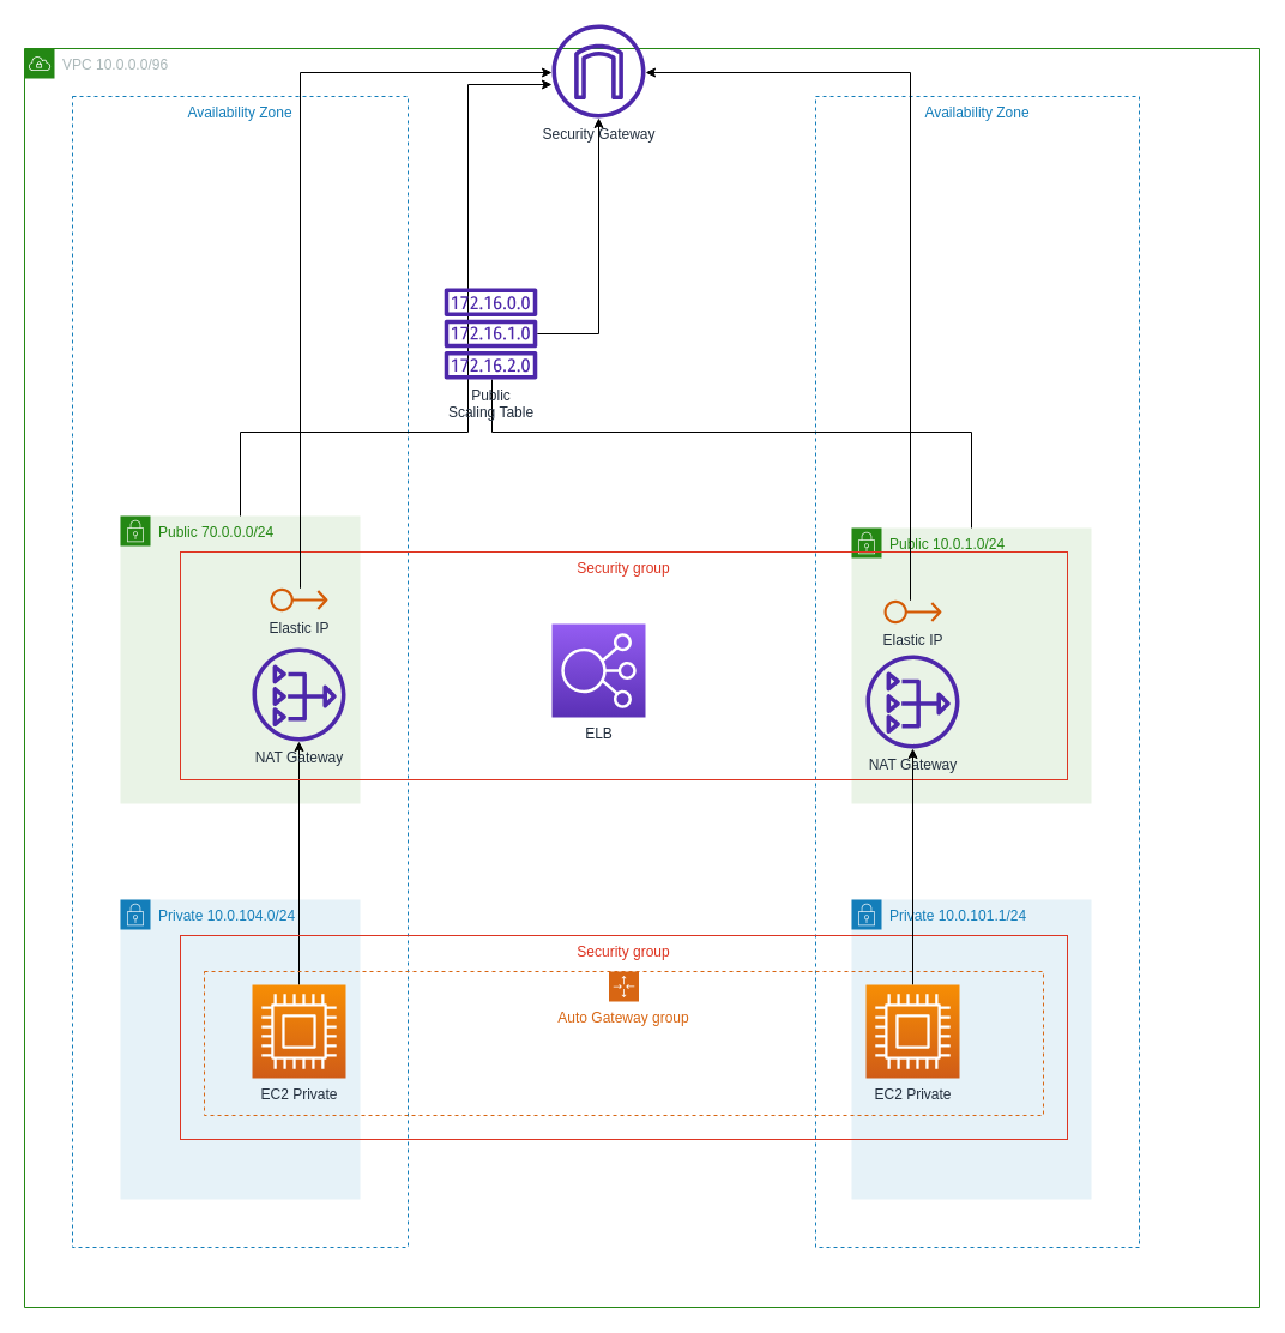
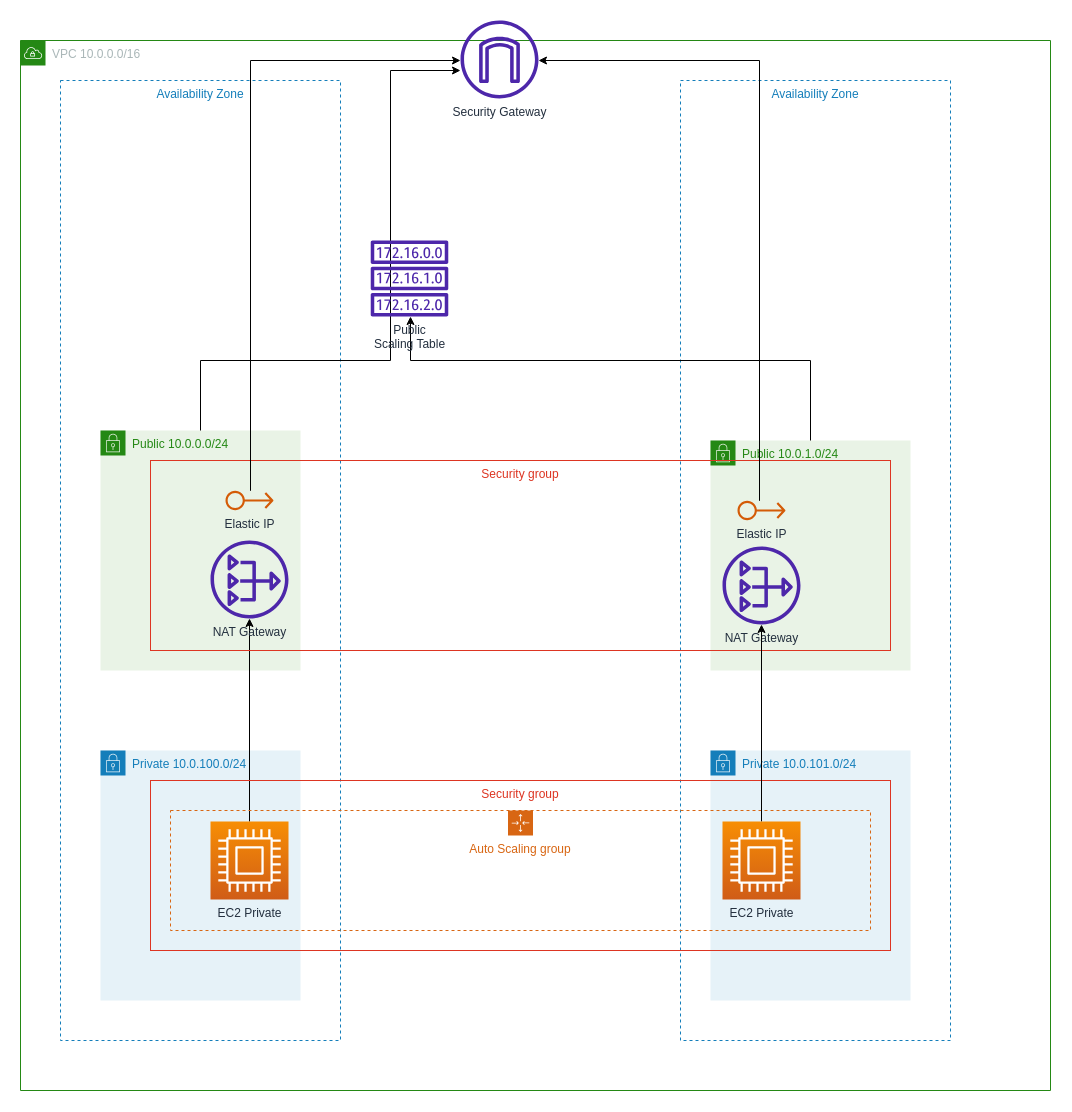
- <mxCell id="3" value="VPC 10.0.0.0/96" style="points=[[0,0],[0.25,0],[0.5,0],[0.75,0],[1,0],[1,0.25],[1,0.5],[1,0.75],[1,1],[0.75,1],[0.5,1],[0.25,1],[0,1],[0,0.75],[0,0.5],[0,0.25]];outlineConnect=0;gradientColor=none;html=1;whiteSpace=wrap;fontSize=12;fontStyle=0;container=1;pointerEvents=0;collapsible=0;recursiveResize=0;shape=mxgraph.aws4.group;grIcon=mxgraph.aws4.group_vpc;strokeColor=#248814;fillColor=none;verticalAlign=top;align=left;spacingLeft=30;fontColor=#AAB7B8;dashed=0;" parent="1" vertex="1"><mxGeometry x="20" y="40" width="1030" height="1050" as="geometry" /></mxCell>
+ <mxCell id="3" value="VPC 10.0.0.0/16" style="points=[[0,0],[0.25,0],[0.5,0],[0.75,0],[1,0],[1,0.25],[1,0.5],[1,0.75],[1,1],[0.75,1],[0.5,1],[0.25,1],[0,1],[0,0.75],[0,0.5],[0,0.25]];outlineConnect=0;gradientColor=none;html=1;whiteSpace=wrap;fontSize=12;fontStyle=0;container=1;pointerEvents=0;collapsible=0;recursiveResize=0;shape=mxgraph.aws4.group;grIcon=mxgraph.aws4.group_vpc;strokeColor=#248814;fillColor=none;verticalAlign=top;align=left;spacingLeft=30;fontColor=#AAB7B8;dashed=0;" parent="1" vertex="1"><mxGeometry x="20" y="40" width="1030" height="1050" as="geometry" /></mxCell>
- <mxCell id="25" style="edgeStyle=orthogonalEdgeStyle;rounded=0;orthogonalLoop=1;jettySize=auto;html=1;" parent="1" source="27" target="21" edge="1"><mxGeometry relative="1" as="geometry"><Array as="points" /></mxGeometry></mxCell>
- <mxCell id="26" value="" style="edgeStyle=orthogonalEdgeStyle;rounded=0;orthogonalLoop=1;jettySize=auto;html=1;endArrow=none;" parent="1" source="14" target="27" edge="1"><mxGeometry relative="1" as="geometry"><Array as="points"><mxPoint x="410" y="360" /></Array><mxPoint x="850" y="430" as="sourcePoint" /><mxPoint x="410" y="78" as="targetPoint" /></mxGeometry></mxCell>
+ <mxCell id="26" value="" style="edgeStyle=orthogonalEdgeStyle;rounded=0;orthogonalLoop=1;jettySize=auto;html=1;" parent="1" source="14" target="27" edge="1"><mxGeometry relative="1" as="geometry"><Array as="points"><mxPoint x="410" y="360" /></Array><mxPoint x="850" y="430" as="sourcePoint" /><mxPoint x="410" y="78" as="targetPoint" /></mxGeometry></mxCell>
- <mxCell id="6" value="Public 70.0.0.0/24" style="points=[[0,0],[0.25,0],[0.5,0],[0.75,0],[1,0],[1,0.25],[1,0.5],[1,0.75],[1,1],[0.75,1],[0.5,1],[0.25,1],[0,1],[0,0.75],[0,0.5],[0,0.25]];outlineConnect=0;gradientColor=none;html=1;whiteSpace=wrap;fontSize=12;fontStyle=0;container=1;pointerEvents=0;collapsible=0;recursiveResize=0;shape=mxgraph.aws4.group;grIcon=mxgraph.aws4.group_security_group;grStroke=0;strokeColor=#248814;fillColor=#E9F3E6;verticalAlign=top;align=left;spacingLeft=30;fontColor=#248814;dashed=0;" parent="3" vertex="1"><mxGeometry x="80" y="390" width="200" height="240" as="geometry" /></mxCell>
+ <mxCell id="6" value="Public 10.0.0.0/24" style="points=[[0,0],[0.25,0],[0.5,0],[0.75,0],[1,0],[1,0.25],[1,0.5],[1,0.75],[1,1],[0.75,1],[0.5,1],[0.25,1],[0,1],[0,0.75],[0,0.5],[0,0.25]];outlineConnect=0;gradientColor=none;html=1;whiteSpace=wrap;fontSize=12;fontStyle=0;container=1;pointerEvents=0;collapsible=0;recursiveResize=0;shape=mxgraph.aws4.group;grIcon=mxgraph.aws4.group_security_group;grStroke=0;strokeColor=#248814;fillColor=#E9F3E6;verticalAlign=top;align=left;spacingLeft=30;fontColor=#248814;dashed=0;" parent="3" vertex="1"><mxGeometry x="80" y="390" width="200" height="240" as="geometry" /></mxCell>
- <mxCell id="17" value="ELB" style="sketch=0;points=[[0,0,0],[0.25,0,0],[0.5,0,0],[0.75,0,0],[1,0,0],[0,1,0],[0.25,1,0],[0.5,1,0],[0.75,1,0],[1,1,0],[0,0.25,0],[0,0.5,0],[0,0.75,0],[1,0.25,0],[1,0.5,0],[1,0.75,0]];outlineConnect=0;fontColor=#232F3E;gradientColor=#945DF2;gradientDirection=north;fillColor=#5A30B5;strokeColor=#ffffff;dashed=0;verticalLabelPosition=bottom;verticalAlign=top;align=center;html=1;fontSize=12;fontStyle=0;aspect=fixed;shape=mxgraph.aws4.resourceIcon;resIcon=mxgraph.aws4.elastic_load_balancing;" parent="14" vertex="1"><mxGeometry x="-250" y="80" width="78" height="78" as="geometry" /></mxCell>
- <mxCell id="7" value="Private 10.0.104.0/24" style="points=[[0,0],[0.25,0],[0.5,0],[0.75,0],[1,0],[1,0.25],[1,0.5],[1,0.75],[1,1],[0.75,1],[0.5,1],[0.25,1],[0,1],[0,0.75],[0,0.5],[0,0.25]];outlineConnect=0;gradientColor=none;html=1;whiteSpace=wrap;fontSize=12;fontStyle=0;container=1;pointerEvents=0;collapsible=0;recursiveResize=0;shape=mxgraph.aws4.group;grIcon=mxgraph.aws4.group_security_group;grStroke=0;strokeColor=#147EBA;fillColor=#E6F2F8;verticalAlign=top;align=left;spacingLeft=30;fontColor=#147EBA;dashed=0;" parent="3" vertex="1"><mxGeometry x="80" y="710" width="200" height="250" as="geometry" /></mxCell>
+ <mxCell id="7" value="Private 10.0.100.0/24" style="points=[[0,0],[0.25,0],[0.5,0],[0.75,0],[1,0],[1,0.25],[1,0.5],[1,0.75],[1,1],[0.75,1],[0.5,1],[0.25,1],[0,1],[0,0.75],[0,0.5],[0,0.25]];outlineConnect=0;gradientColor=none;html=1;whiteSpace=wrap;fontSize=12;fontStyle=0;container=1;pointerEvents=0;collapsible=0;recursiveResize=0;shape=mxgraph.aws4.group;grIcon=mxgraph.aws4.group_security_group;grStroke=0;strokeColor=#147EBA;fillColor=#E6F2F8;verticalAlign=top;align=left;spacingLeft=30;fontColor=#147EBA;dashed=0;" parent="3" vertex="1"><mxGeometry x="80" y="710" width="200" height="250" as="geometry" /></mxCell>
- <mxCell id="2" value="Private 10.0.101.1/24" style="points=[[0,0],[0.25,0],[0.5,0],[0.75,0],[1,0],[1,0.25],[1,0.5],[1,0.75],[1,1],[0.75,1],[0.5,1],[0.25,1],[0,1],[0,0.75],[0,0.5],[0,0.25]];outlineConnect=0;gradientColor=none;html=1;whiteSpace=wrap;fontSize=12;fontStyle=0;container=1;pointerEvents=0;collapsible=0;recursiveResize=0;shape=mxgraph.aws4.group;grIcon=mxgraph.aws4.group_security_group;grStroke=0;strokeColor=#147EBA;fillColor=#E6F2F8;verticalAlign=top;align=left;spacingLeft=30;fontColor=#147EBA;dashed=0;" parent="1" vertex="1"><mxGeometry x="710" y="750" width="200" height="250" as="geometry" /></mxCell>
+ <mxCell id="2" value="Private 10.0.101.0/24" style="points=[[0,0],[0.25,0],[0.5,0],[0.75,0],[1,0],[1,0.25],[1,0.5],[1,0.75],[1,1],[0.75,1],[0.5,1],[0.25,1],[0,1],[0,0.75],[0,0.5],[0,0.25]];outlineConnect=0;gradientColor=none;html=1;whiteSpace=wrap;fontSize=12;fontStyle=0;container=1;pointerEvents=0;collapsible=0;recursiveResize=0;shape=mxgraph.aws4.group;grIcon=mxgraph.aws4.group_security_group;grStroke=0;strokeColor=#147EBA;fillColor=#E6F2F8;verticalAlign=top;align=left;spacingLeft=30;fontColor=#147EBA;dashed=0;" parent="1" vertex="1"><mxGeometry x="710" y="750" width="200" height="250" as="geometry" /></mxCell>
- <mxCell id="12" value="Auto Gateway group" style="points=[[0,0],[0.25,0],[0.5,0],[0.75,0],[1,0],[1,0.25],[1,0.5],[1,0.75],[1,1],[0.75,1],[0.5,1],[0.25,1],[0,1],[0,0.75],[0,0.5],[0,0.25]];outlineConnect=0;gradientColor=none;html=1;whiteSpace=wrap;fontSize=12;fontStyle=0;container=1;pointerEvents=0;collapsible=0;recursiveResize=0;shape=mxgraph.aws4.groupCenter;grIcon=mxgraph.aws4.group_auto_scaling_group;grStroke=1;strokeColor=#D86613;fillColor=none;verticalAlign=top;align=center;fontColor=#D86613;dashed=1;spacingTop=25;" parent="3" vertex="1"><mxGeometry x="150" y="770" width="700" height="120" as="geometry" /></mxCell>
+ <mxCell id="12" value="Auto Scaling group" style="points=[[0,0],[0.25,0],[0.5,0],[0.75,0],[1,0],[1,0.25],[1,0.5],[1,0.75],[1,1],[0.75,1],[0.5,1],[0.25,1],[0,1],[0,0.75],[0,0.5],[0,0.25]];outlineConnect=0;gradientColor=none;html=1;whiteSpace=wrap;fontSize=12;fontStyle=0;container=1;pointerEvents=0;collapsible=0;recursiveResize=0;shape=mxgraph.aws4.groupCenter;grIcon=mxgraph.aws4.group_auto_scaling_group;grStroke=1;strokeColor=#D86613;fillColor=none;verticalAlign=top;align=center;fontColor=#D86613;dashed=1;spacingTop=25;" parent="3" vertex="1"><mxGeometry x="150" y="770" width="700" height="120" as="geometry" /></mxCell>
